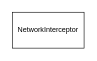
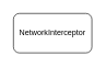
- <mxCell id="2" value="NetworkInterceptor" style="whiteSpace=wrap;html=1;rounded=0;" vertex="1" parent="1"><mxGeometry x="20" y="20" width="120" height="60" as="geometry" /></mxCell>
+ <mxCell id="2" value="NetworkInterceptor" style="rounded=1;whiteSpace=wrap;html=1;" vertex="1" parent="1"><mxGeometry x="20" y="20" width="120" height="60" as="geometry" /></mxCell>
